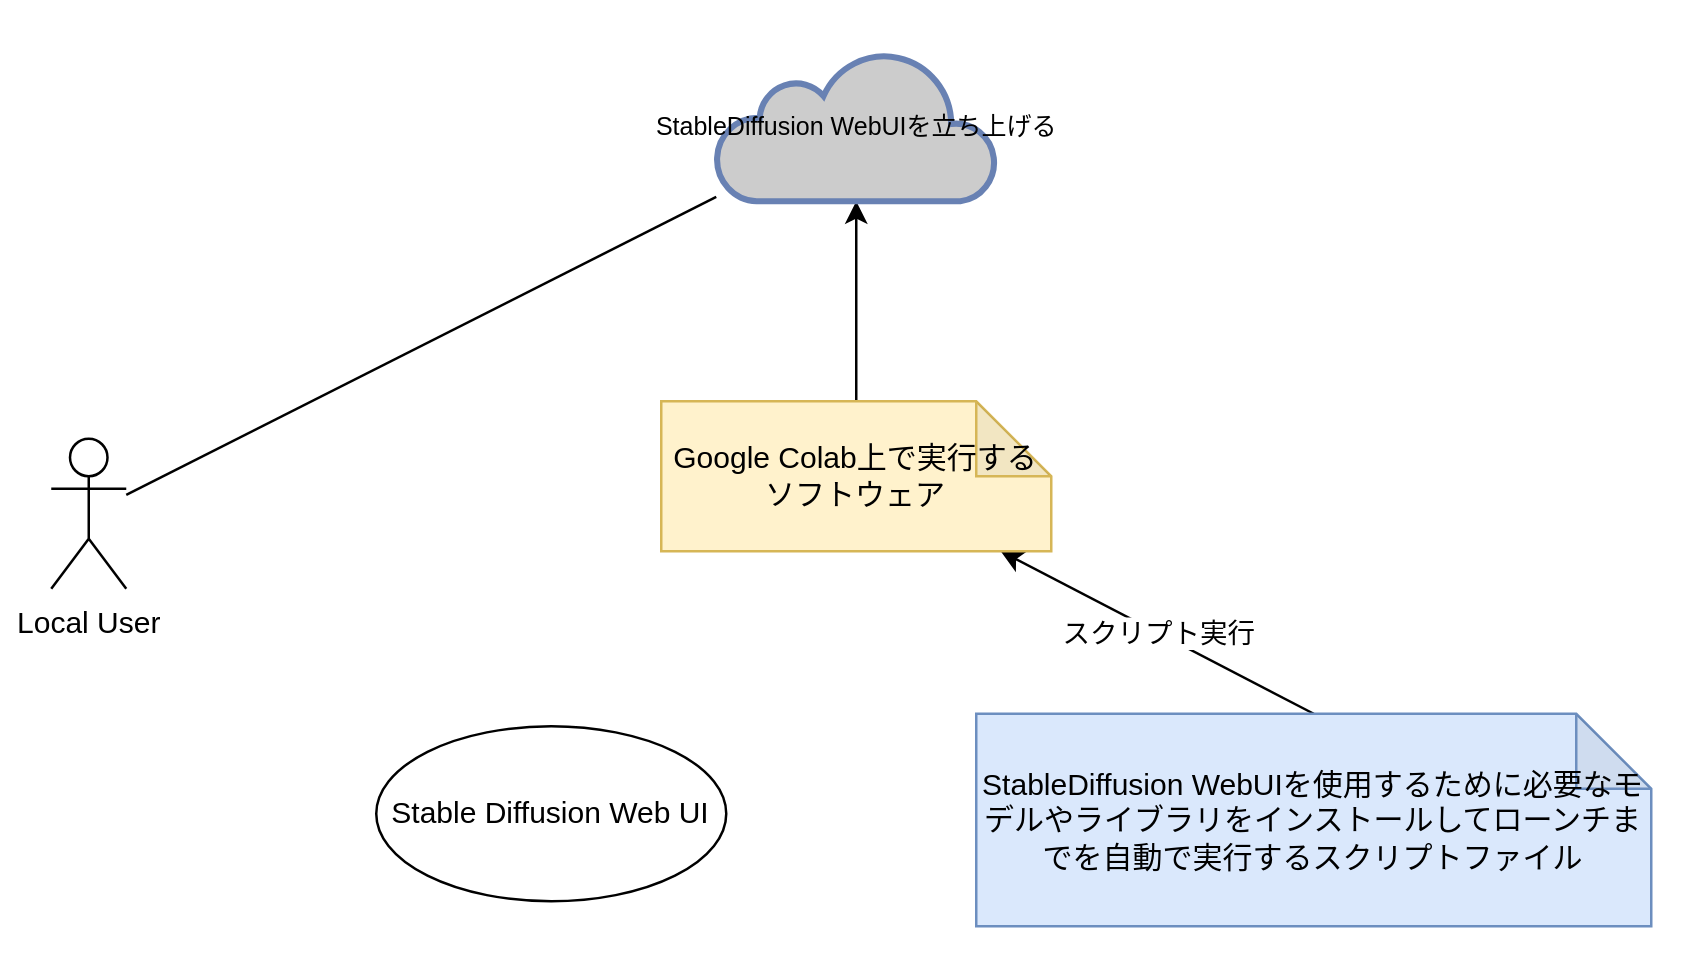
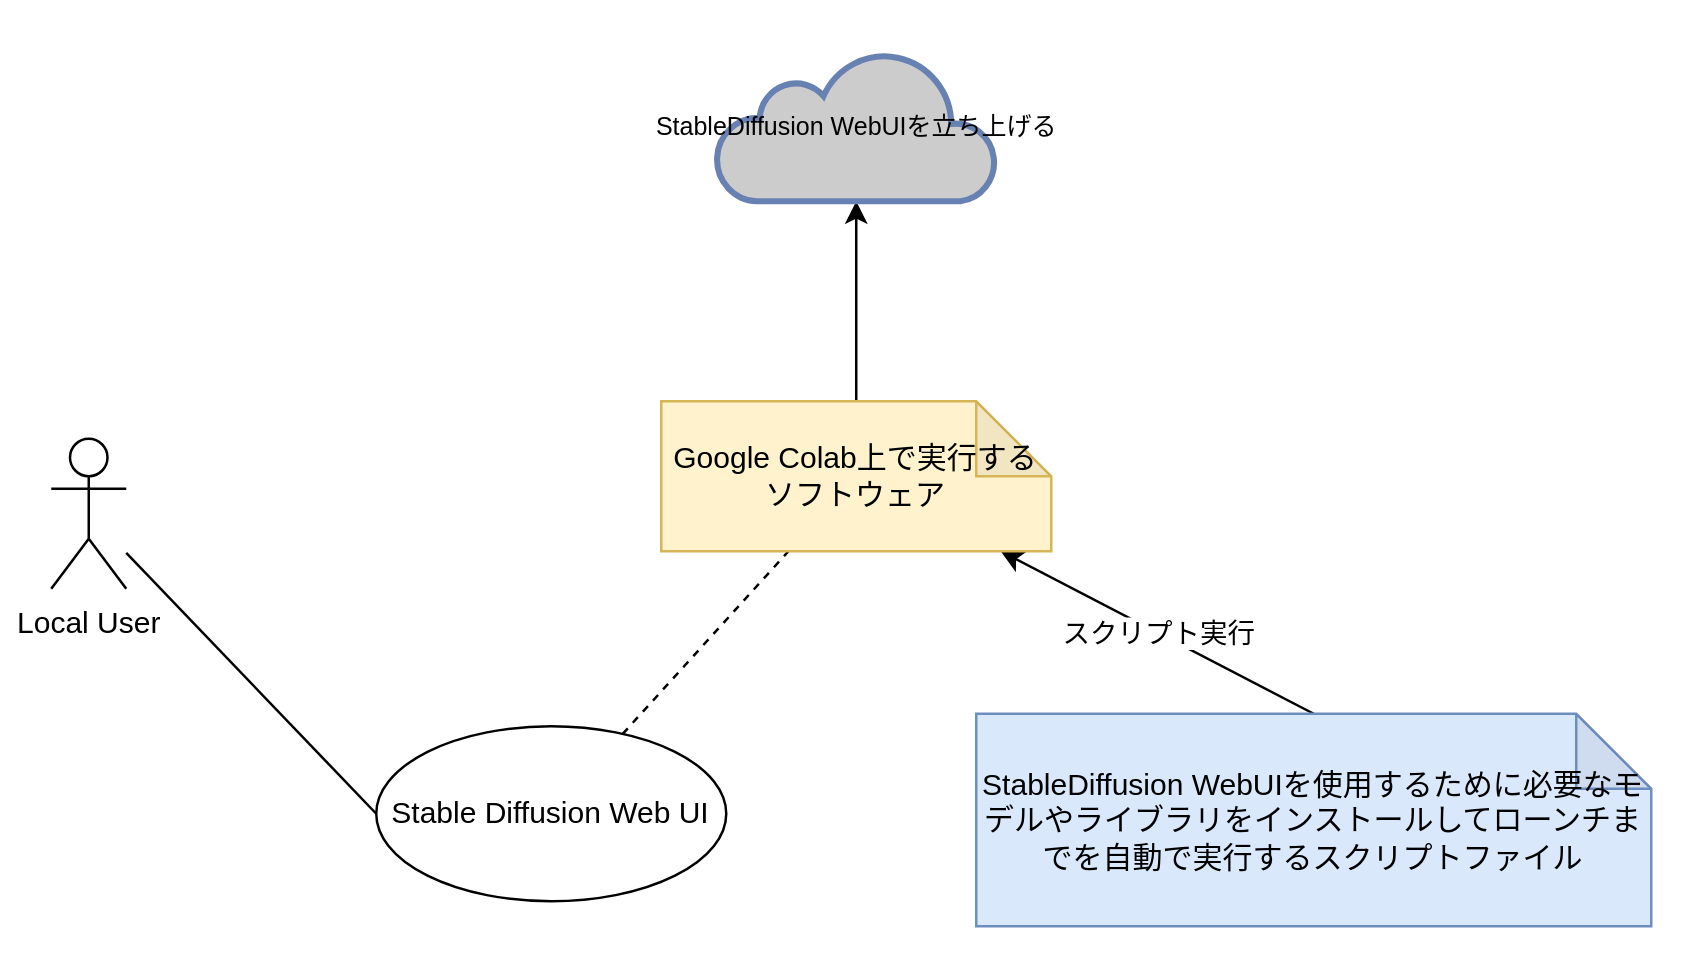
- <mxCell id="2" style="edgeStyle=none;html=1;strokeColor=default;rounded=0;startArrow=none;startFill=0;endArrow=none;endFill=0;" edge="1" parent="1" source="3" target="10"><mxGeometry relative="1" as="geometry" /></mxCell>
+ <mxCell id="2" style="edgeStyle=none;html=1;entryX=0;entryY=0.5;entryDx=0;entryDy=0;strokeColor=default;rounded=0;startArrow=none;startFill=0;endArrow=none;endFill=0;" edge="1" parent="1" source="3" target="5"><mxGeometry relative="1" as="geometry" /></mxCell>
+ <mxCell id="4" style="edgeStyle=none;rounded=0;html=1;strokeColor=default;startArrow=none;startFill=0;endArrow=none;endFill=0;dashed=1;" edge="1" parent="1" source="5" target="8"><mxGeometry relative="1" as="geometry" /></mxCell>
